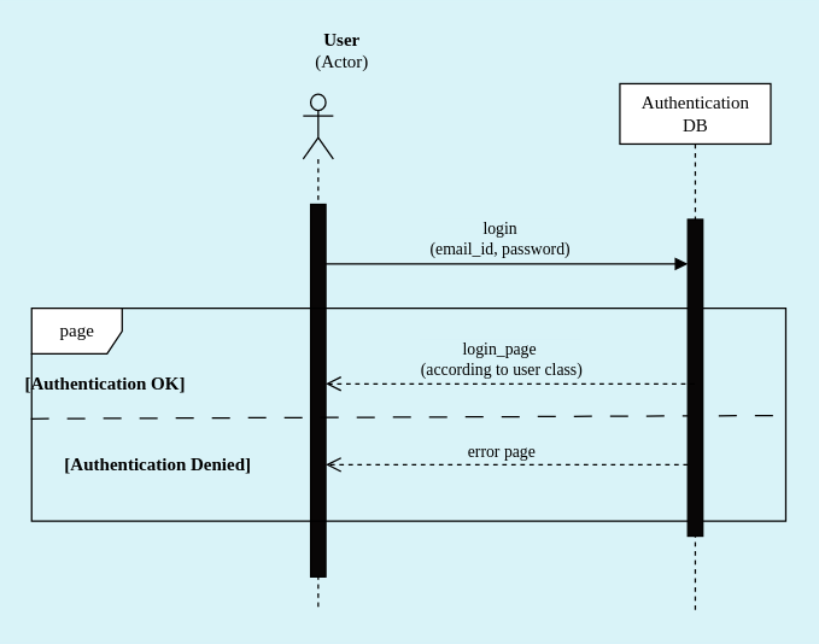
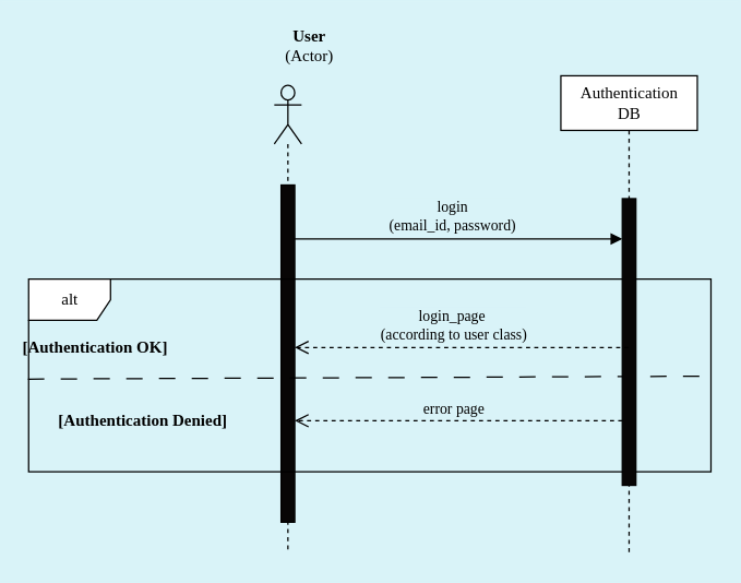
- <mxCell id="7" value="&lt;font data-font-src=&quot;https://fonts.googleapis.com/css?family=Poppins&quot; face=&quot;Poppins&quot;&gt;page&lt;/font&gt;" style="shape=umlFrame;whiteSpace=wrap;html=1;pointerEvents=0;" vertex="1" parent="1"><mxGeometry x="20.5" y="204" width="500" height="141" as="geometry" /></mxCell>
+ <mxCell id="7" value="&lt;font data-font-src=&quot;https://fonts.googleapis.com/css?family=Poppins&quot; face=&quot;Poppins&quot;&gt;alt&lt;/font&gt;" style="shape=umlFrame;whiteSpace=wrap;html=1;pointerEvents=0;" vertex="1" parent="1"><mxGeometry x="20.5" y="204" width="500" height="141" as="geometry" /></mxCell>
